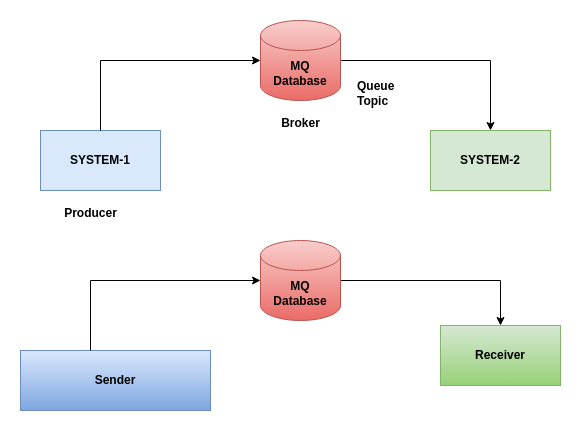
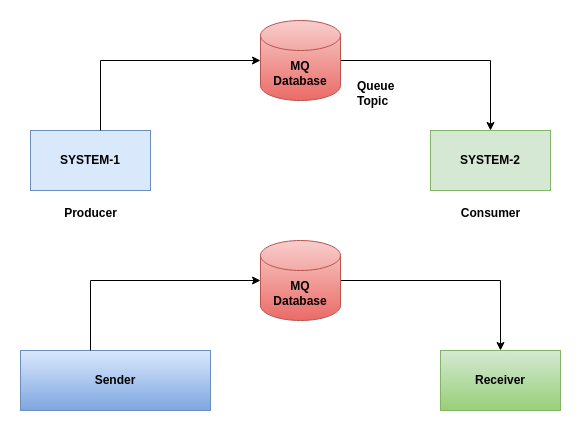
- <mxCell id="10" value="&lt;b&gt;Broker&lt;/b&gt;" style="text;html=1;align=center;verticalAlign=middle;resizable=0;points=[];autosize=1;strokeColor=none;fillColor=none;" vertex="1" parent="1"><mxGeometry x="270" y="108" width="60" height="30" as="geometry" /></mxCell>
- <mxCell id="2" value="&lt;b&gt;SYSTEM-1&lt;/b&gt;" style="rounded=0;whiteSpace=wrap;html=1;fillColor=#dae8fc;strokeColor=#6c8ebf;" vertex="1" parent="1"><mxGeometry x="40" y="130" width="120" height="60" as="geometry" /></mxCell>
+ <mxCell id="2" value="&lt;b&gt;SYSTEM-1&lt;/b&gt;" style="rounded=0;whiteSpace=wrap;html=1;fillColor=#dae8fc;strokeColor=#6c8ebf;" vertex="1" parent="1"><mxGeometry x="30" y="130" width="120" height="60" as="geometry" /></mxCell>
+ <mxCell id="5" value="&lt;b&gt;Consumer&lt;/b&gt;" style="text;html=1;align=center;verticalAlign=middle;resizable=0;points=[];autosize=1;strokeColor=none;fillColor=none;" vertex="1" parent="1"><mxGeometry x="450" y="198" width="80" height="30" as="geometry" /></mxCell>
- <mxCell id="7" value="&lt;b&gt;Receiver&lt;/b&gt;" style="rounded=0;whiteSpace=wrap;html=1;fillColor=#d5e8d4;strokeColor=#82b366;gradientColor=#97d077;" vertex="1" parent="1"><mxGeometry x="440" y="325" width="120" height="60" as="geometry" /></mxCell>
+ <mxCell id="7" value="&lt;b&gt;Receiver&lt;/b&gt;" style="rounded=0;whiteSpace=wrap;html=1;fillColor=#d5e8d4;strokeColor=#82b366;gradientColor=#97d077;" vertex="1" parent="1"><mxGeometry x="440" y="350" width="120" height="60" as="geometry" /></mxCell>
